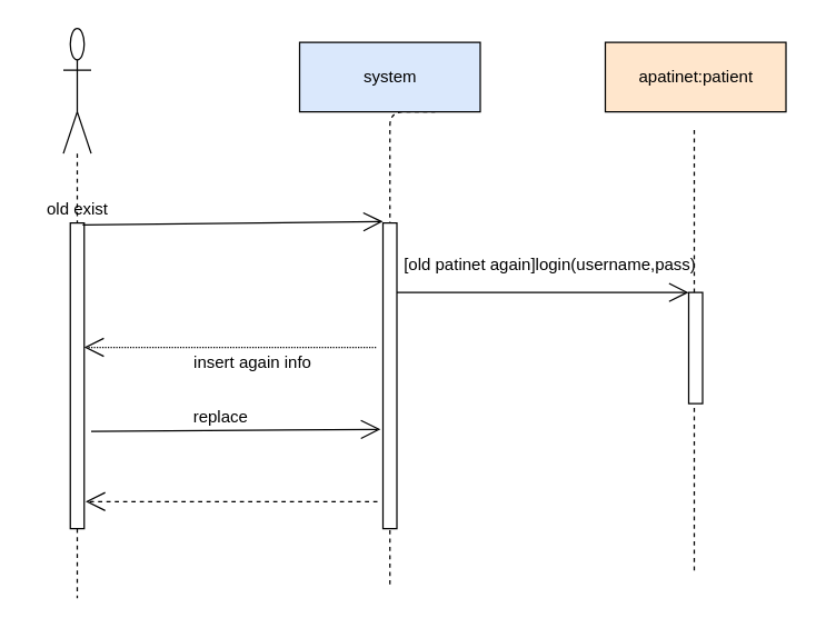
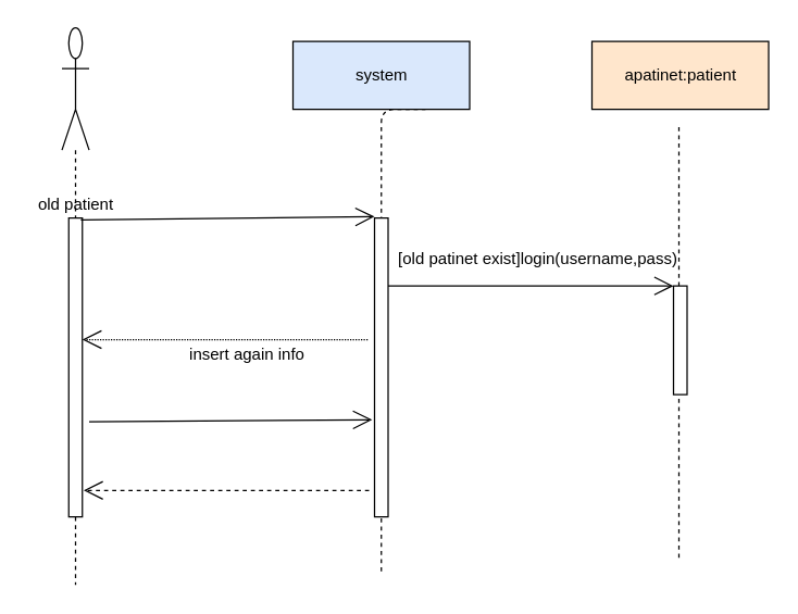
- <mxCell id="4" value="old exist" style="text;html=1;align=center;verticalAlign=middle;resizable=0;points=[];;autosize=1;" vertex="1" parent="1"><mxGeometry x="20" y="140" width="70" height="20" as="geometry" /></mxCell>
+ <mxCell id="4" value="old patient" style="text;html=1;align=center;verticalAlign=middle;resizable=0;points=[];;autosize=1;" vertex="1" parent="1"><mxGeometry x="20" y="140" width="70" height="20" as="geometry" /></mxCell>
- <mxCell id="12" value="[old patinet again]login(username,pass)" style="text;html=1;align=center;verticalAlign=middle;resizable=0;points=[];;autosize=1;" vertex="1" parent="1"><mxGeometry x="285" y="180" width="220" height="20" as="geometry" /></mxCell>
+ <mxCell id="12" value="[old patinet exist]login(username,pass)" style="text;html=1;align=center;verticalAlign=middle;resizable=0;points=[];;autosize=1;" vertex="1" parent="1"><mxGeometry x="285" y="180" width="220" height="20" as="geometry" /></mxCell>
- <mxCell id="17" value="replace" style="text;html=1;align=center;verticalAlign=middle;resizable=0;points=[];;autosize=1;" vertex="1" parent="1"><mxGeometry x="133" y="290" width="50" height="20" as="geometry" /></mxCell>
